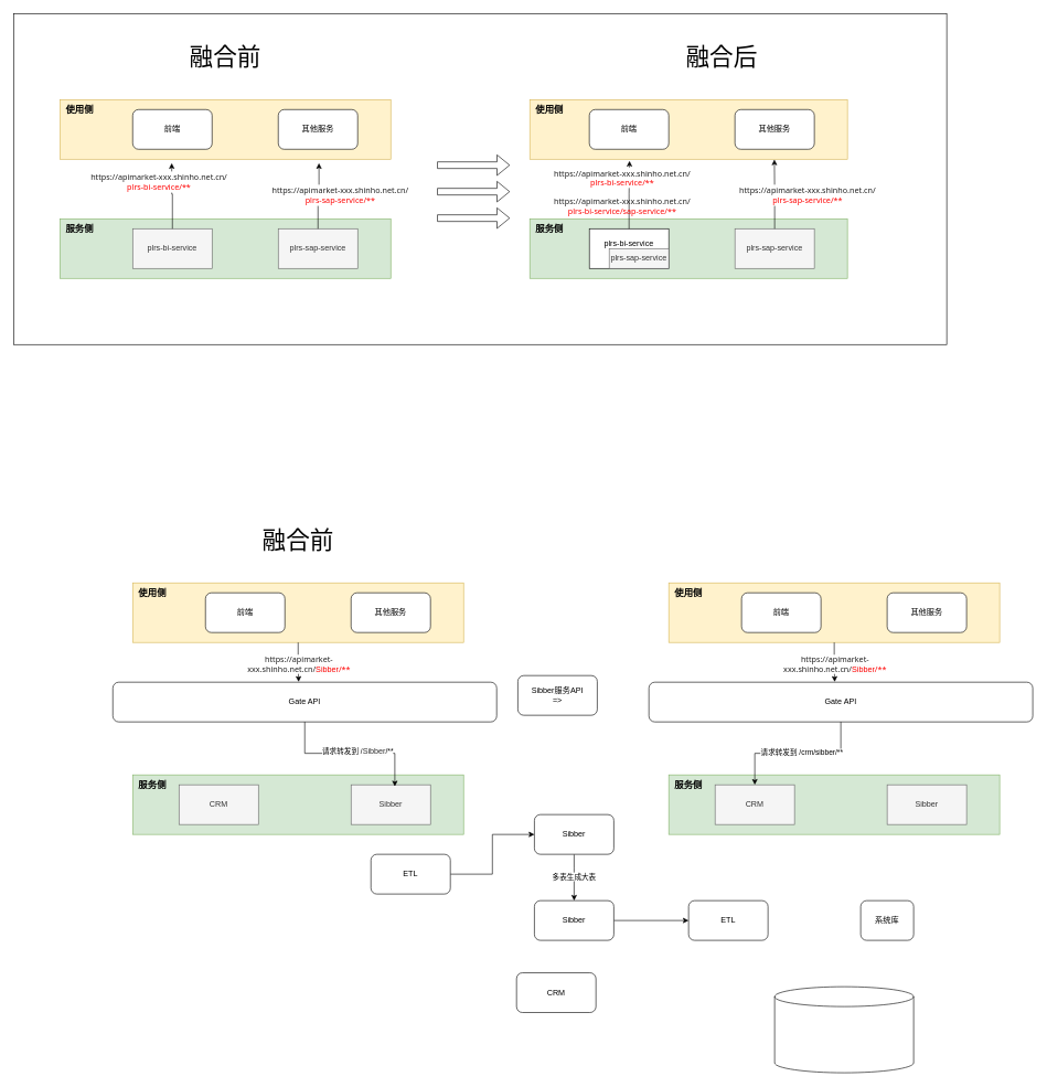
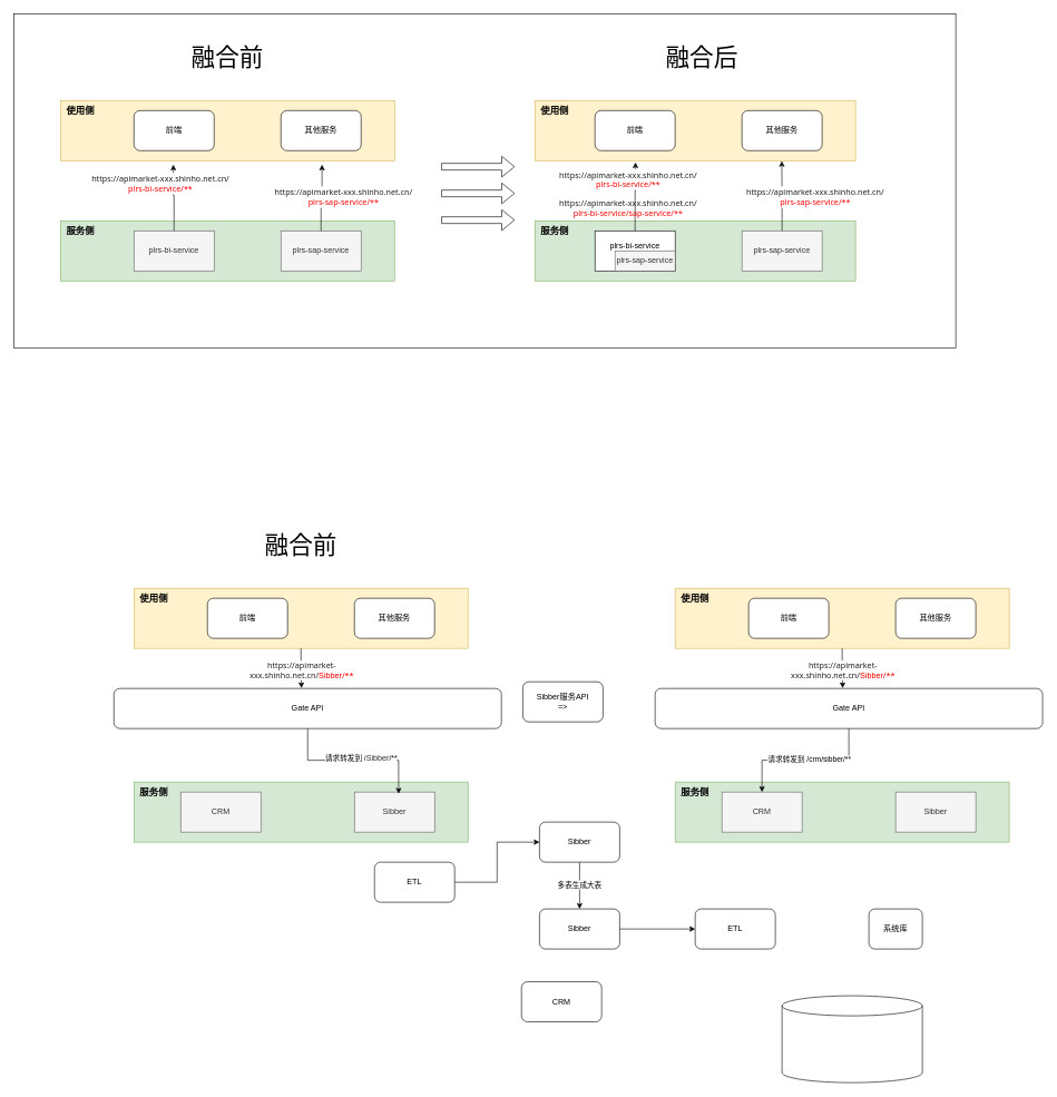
- <mxCell id="33" value="&lt;font style=&quot;font-size: 36px;&quot;&gt;融合后&lt;/font&gt;" style="text;html=1;align=center;verticalAlign=middle;whiteSpace=wrap;rounded=0;" parent="1" vertex="1"><mxGeometry x="980" y="70" width="220" height="30" as="geometry" /></mxCell>
+ <mxCell id="33" value="&lt;font style=&quot;font-size: 36px;&quot;&gt;融合后&lt;/font&gt;" style="text;html=1;align=center;verticalAlign=middle;whiteSpace=wrap;rounded=0;" parent="1" vertex="1"><mxGeometry x="940" y="70" width="220" height="30" as="geometry" /></mxCell>
